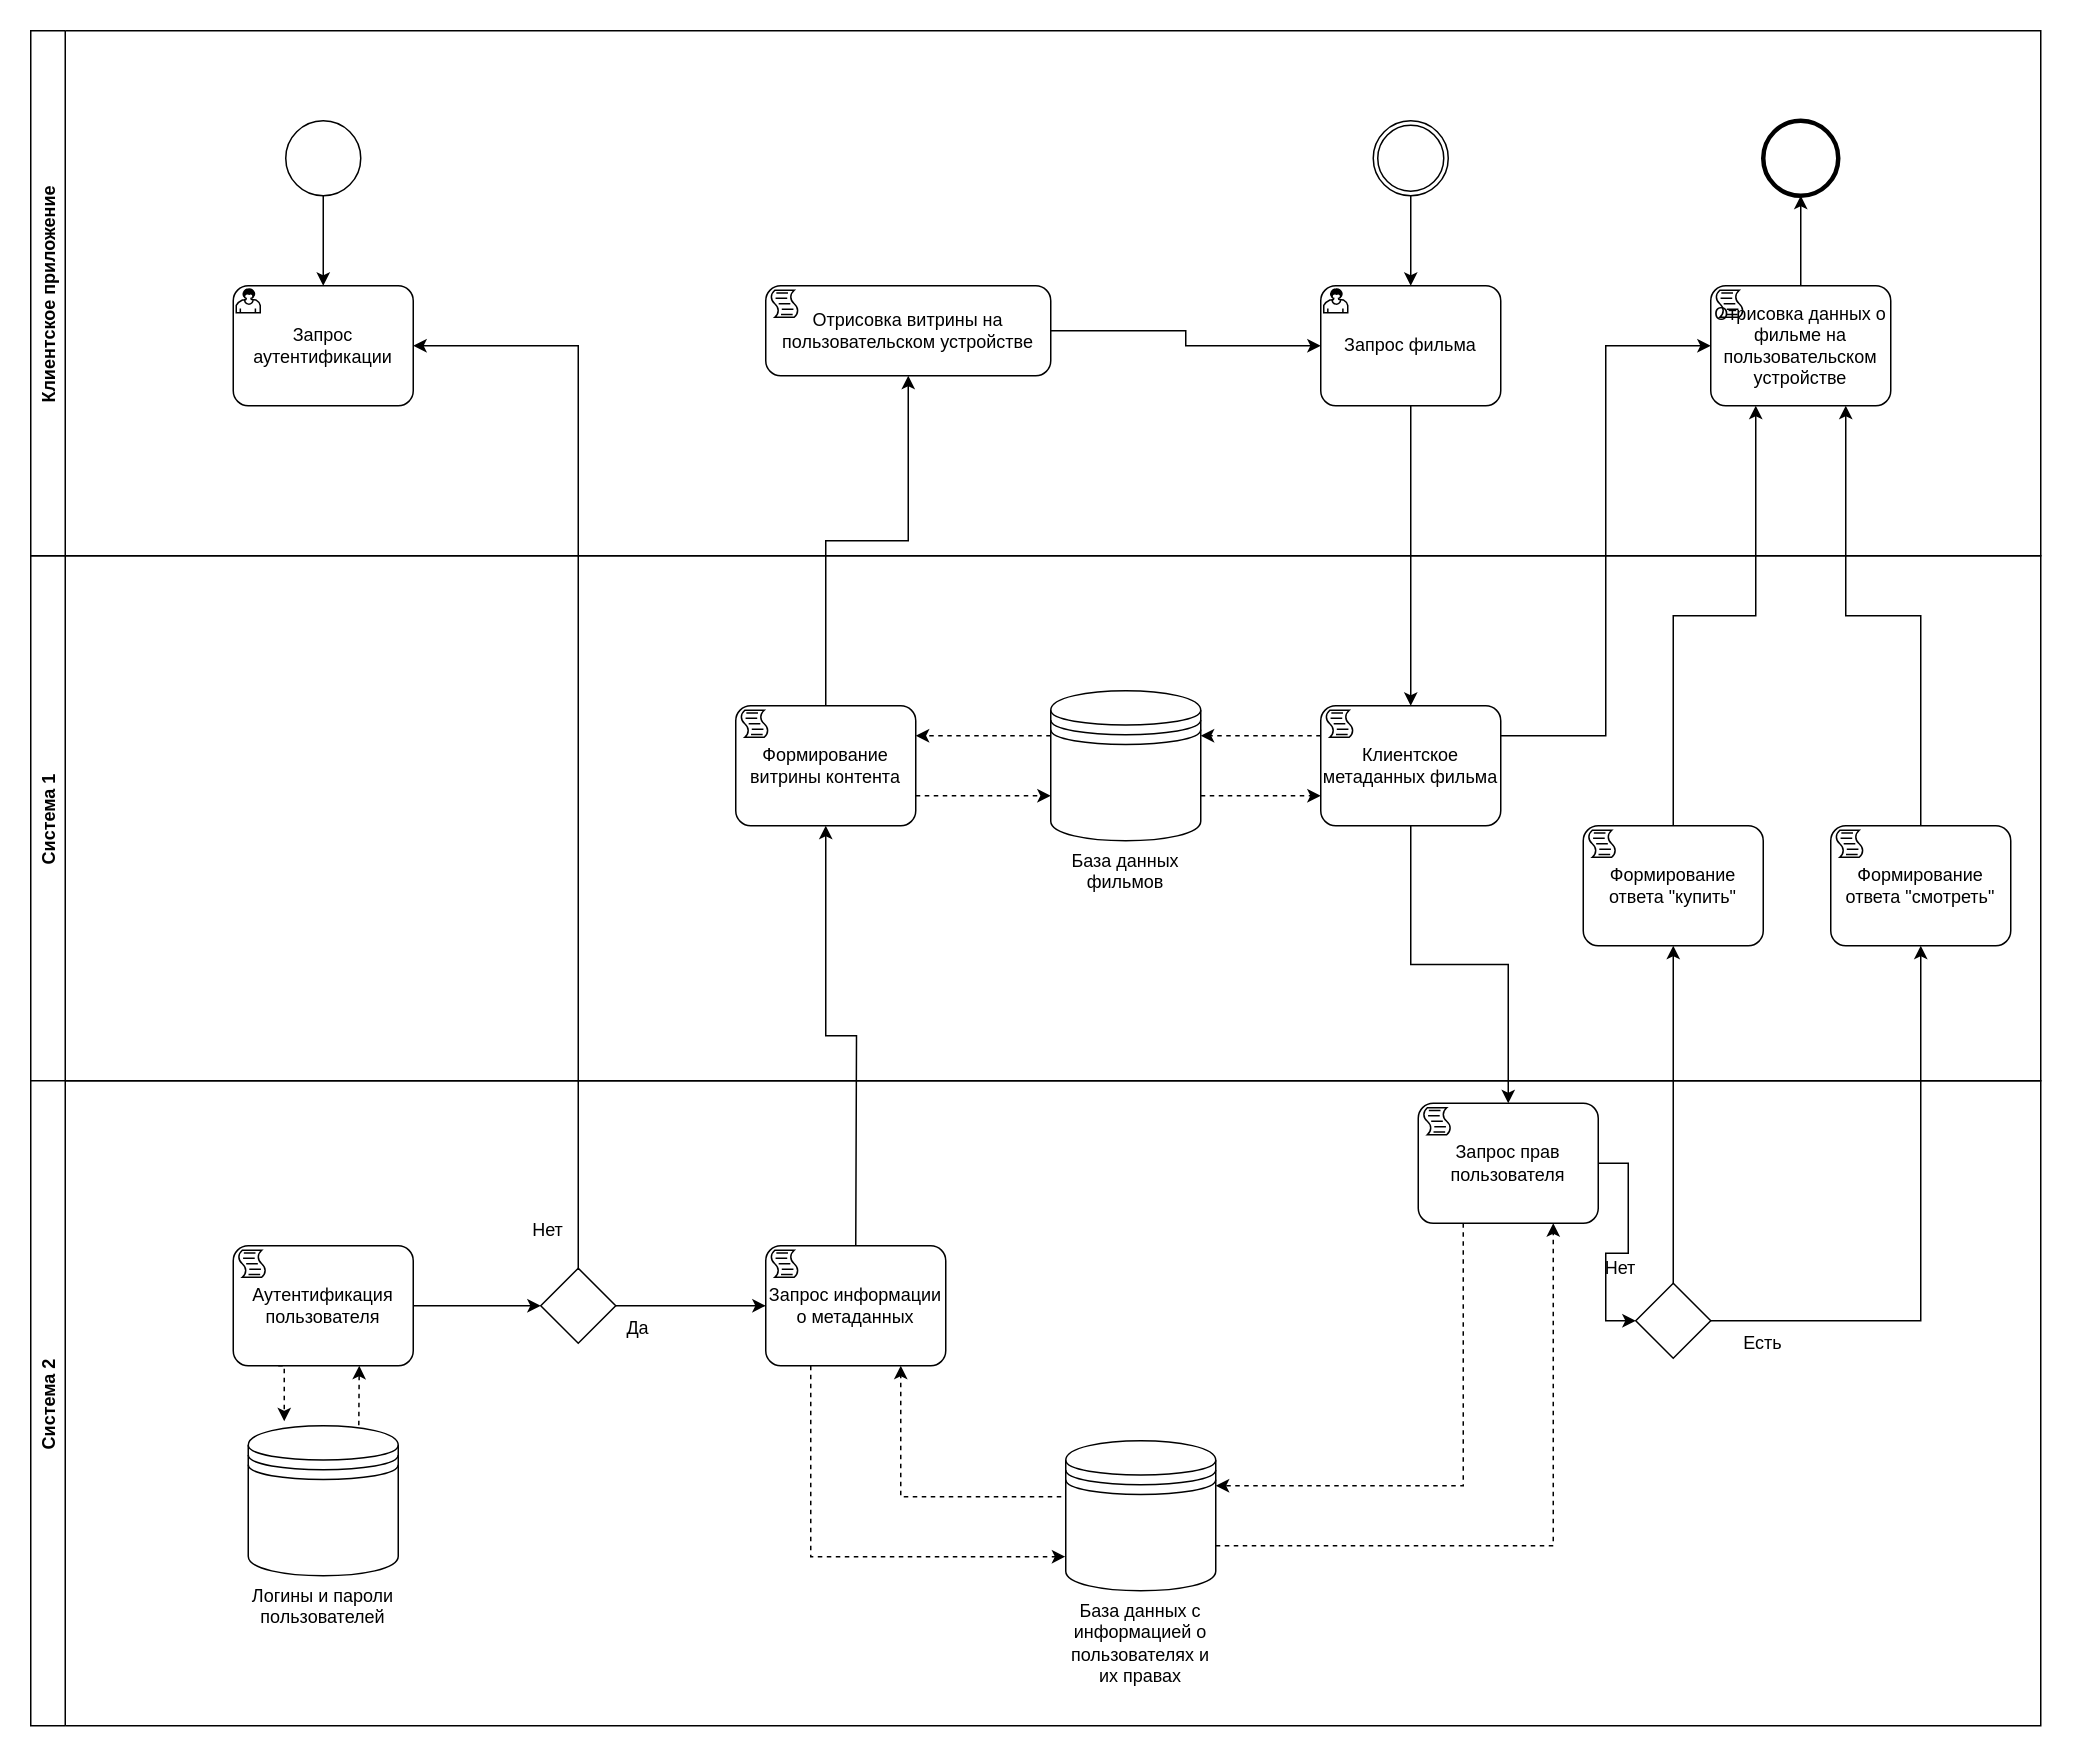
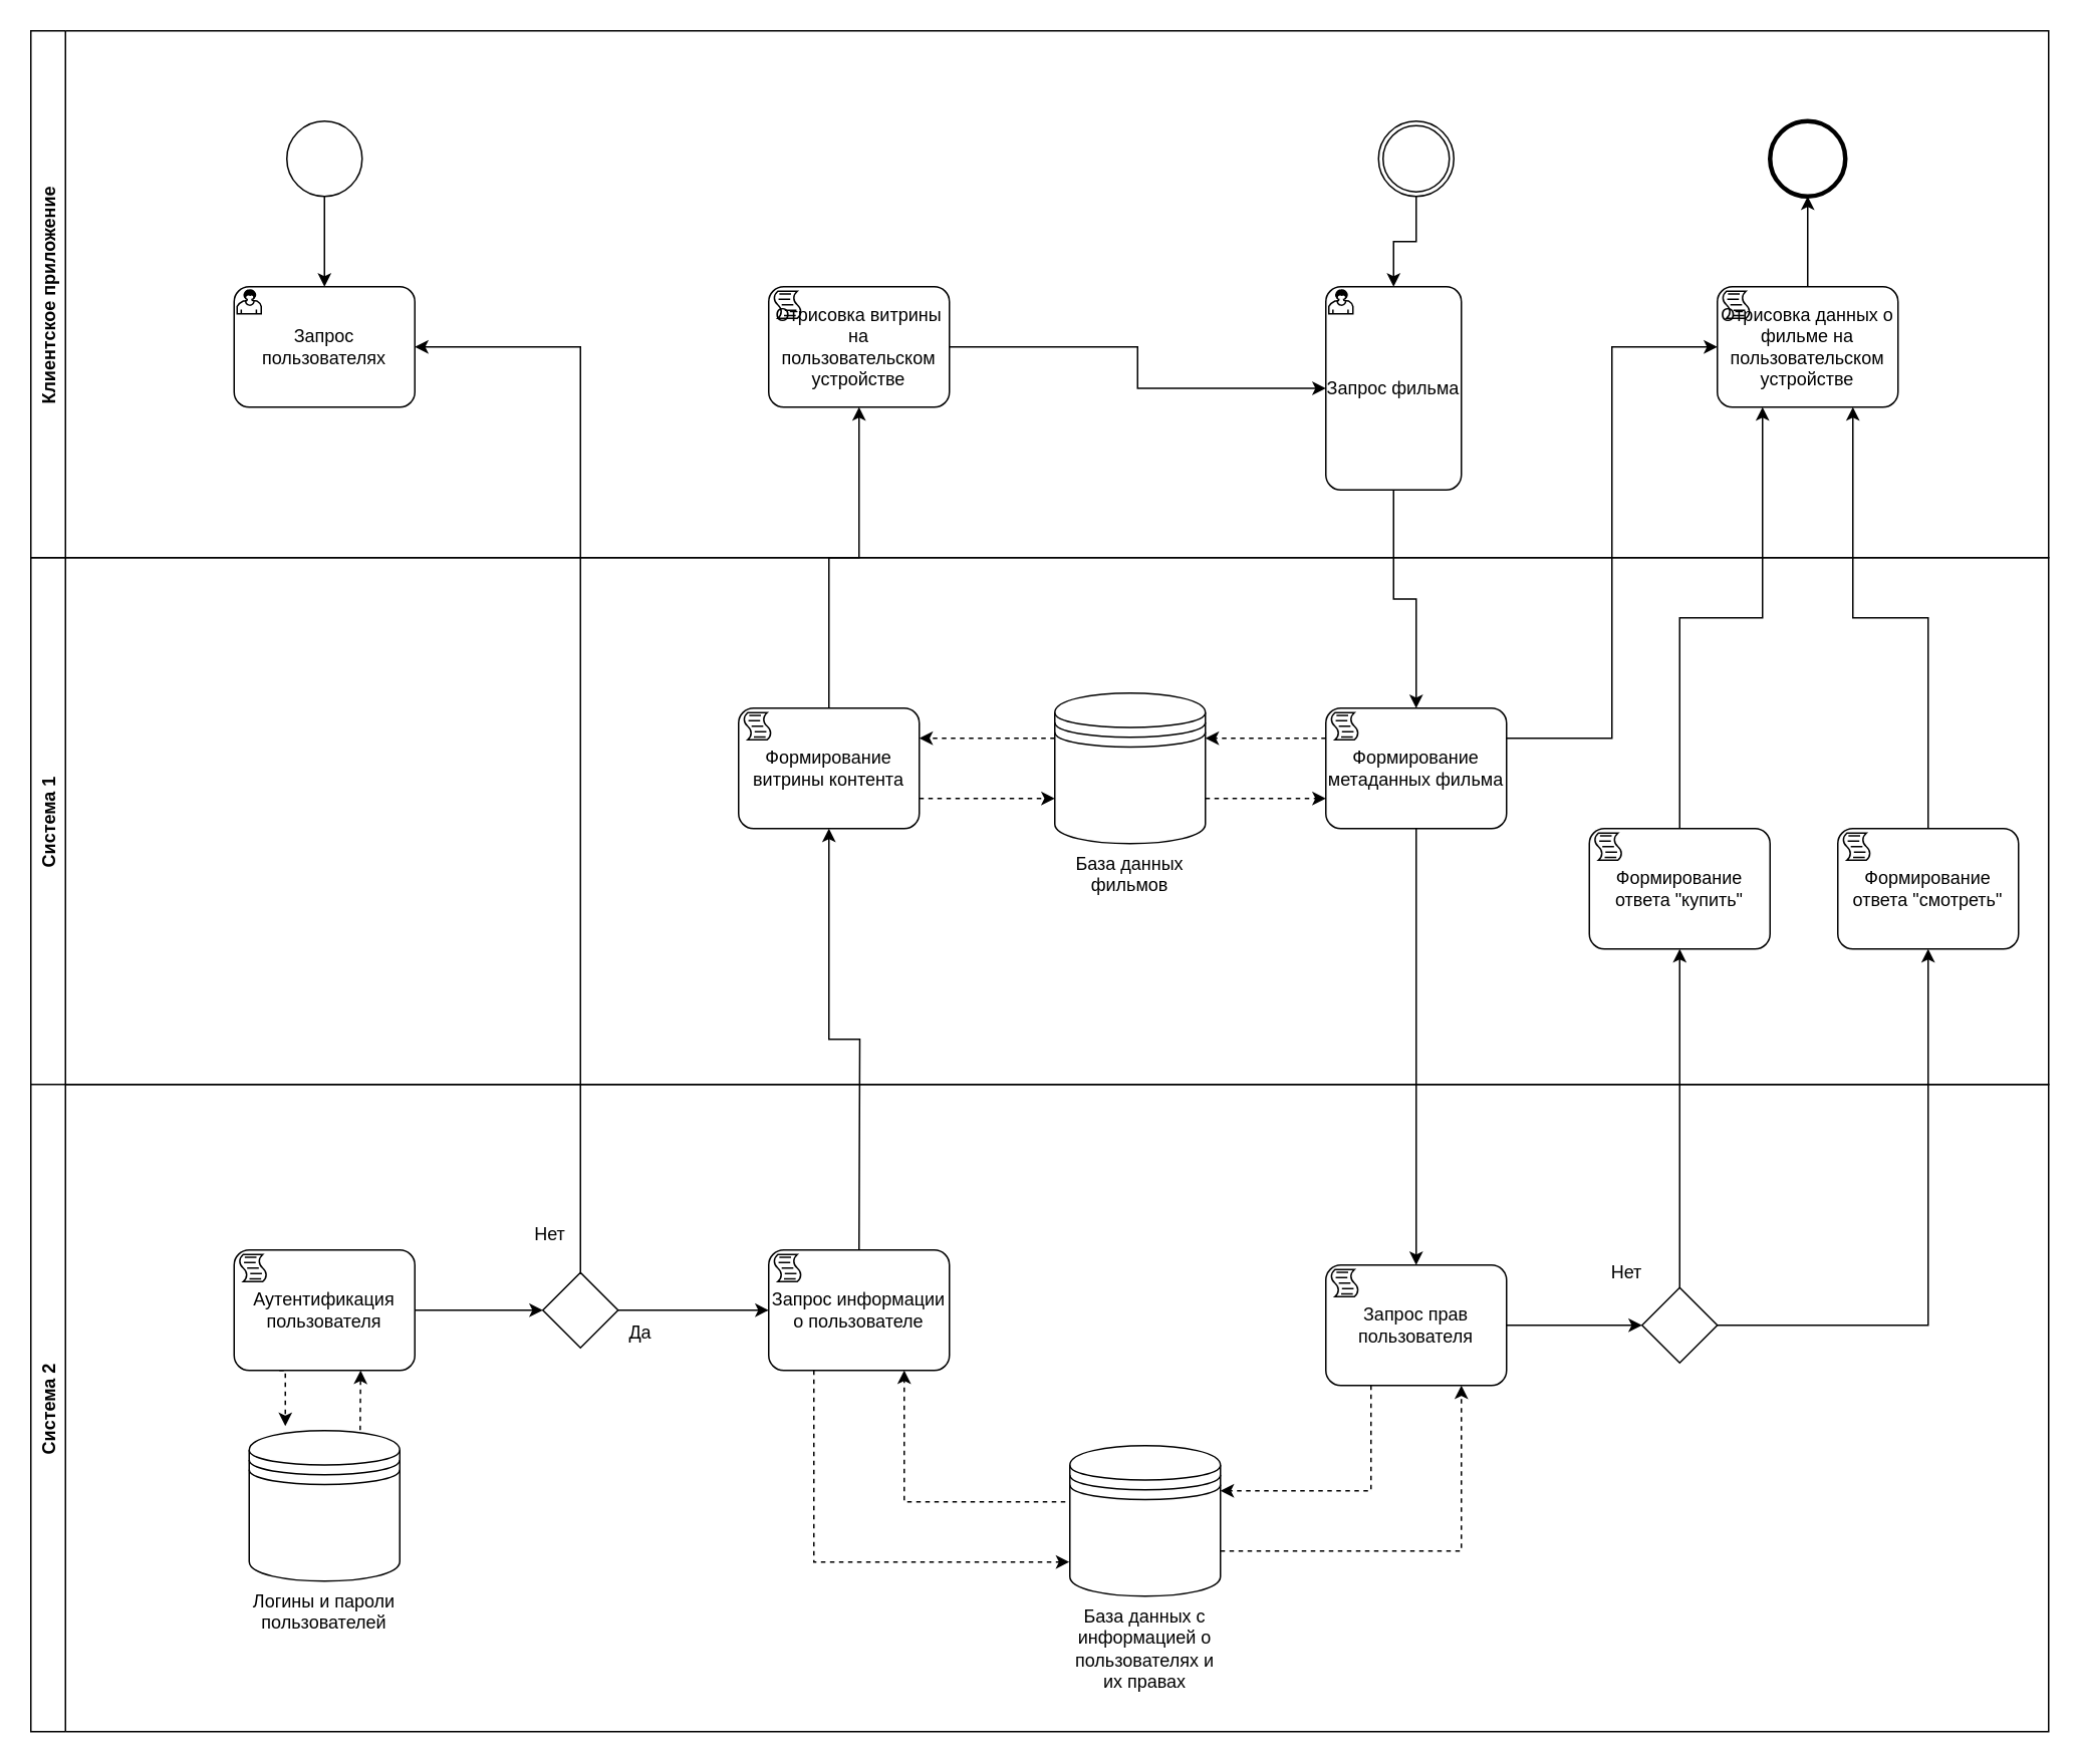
- <mxCell id="40" value="Отрисовка витрины на пользовательском устройстве" style="points=[[0.25,0,0],[0.5,0,0],[0.75,0,0],[1,0.25,0],[1,0.5,0],[1,0.75,0],[0.75,1,0],[0.5,1,0],[0.25,1,0],[0,0.75,0],[0,0.5,0],[0,0.25,0]];shape=mxgraph.bpmn.task;whiteSpace=wrap;rectStyle=rounded;size=10;taskMarker=script;" vertex="1" parent="32"><mxGeometry x="490" y="170" width="190" height="60" as="geometry" /></mxCell>
+ <mxCell id="40" value="Отрисовка витрины на пользовательском устройстве" style="points=[[0.25,0,0],[0.5,0,0],[0.75,0,0],[1,0.25,0],[1,0.5,0],[1,0.75,0],[0.75,1,0],[0.5,1,0],[0.25,1,0],[0,0.75,0],[0,0.5,0],[0,0.25,0]];shape=mxgraph.bpmn.task;whiteSpace=wrap;rectStyle=rounded;size=10;taskMarker=script;" vertex="1" parent="32"><mxGeometry x="490" y="170" width="120" height="80" as="geometry" /></mxCell>
- <mxCell id="35" value="Запрос аутентификации" style="points=[[0.25,0,0],[0.5,0,0],[0.75,0,0],[1,0.25,0],[1,0.5,0],[1,0.75,0],[0.75,1,0],[0.5,1,0],[0.25,1,0],[0,0.75,0],[0,0.5,0],[0,0.25,0]];shape=mxgraph.bpmn.task;whiteSpace=wrap;rectStyle=rounded;size=10;taskMarker=user;" vertex="1" parent="32"><mxGeometry x="135" y="170" width="120" height="80" as="geometry" /></mxCell>
+ <mxCell id="35" value="Запрос пользователях" style="points=[[0.25,0,0],[0.5,0,0],[0.75,0,0],[1,0.25,0],[1,0.5,0],[1,0.75,0],[0.75,1,0],[0.5,1,0],[0.25,1,0],[0,0.75,0],[0,0.5,0],[0,0.25,0]];shape=mxgraph.bpmn.task;whiteSpace=wrap;rectStyle=rounded;size=10;taskMarker=user;" vertex="1" parent="32"><mxGeometry x="135" y="170" width="120" height="80" as="geometry" /></mxCell>
- <mxCell id="39" value="Запрос фильма" style="points=[[0.25,0,0],[0.5,0,0],[0.75,0,0],[1,0.25,0],[1,0.5,0],[1,0.75,0],[0.75,1,0],[0.5,1,0],[0.25,1,0],[0,0.75,0],[0,0.5,0],[0,0.25,0]];shape=mxgraph.bpmn.task;whiteSpace=wrap;rectStyle=rounded;size=10;taskMarker=user;" vertex="1" parent="32"><mxGeometry x="860" y="170" width="120" height="80" as="geometry" /></mxCell>
+ <mxCell id="39" value="Запрос фильма" style="points=[[0.25,0,0],[0.5,0,0],[0.75,0,0],[1,0.25,0],[1,0.5,0],[1,0.75,0],[0.75,1,0],[0.5,1,0],[0.25,1,0],[0,0.75,0],[0,0.5,0],[0,0.25,0]];shape=mxgraph.bpmn.task;whiteSpace=wrap;rectStyle=rounded;size=10;taskMarker=user;" vertex="1" parent="32"><mxGeometry x="860" y="170" width="90" height="135" as="geometry" /></mxCell>
- <mxCell id="9" value="Клиентское метаданных фильма" style="points=[[0.25,0,0],[0.5,0,0],[0.75,0,0],[1,0.25,0],[1,0.5,0],[1,0.75,0],[0.75,1,0],[0.5,1,0],[0.25,1,0],[0,0.75,0],[0,0.5,0],[0,0.25,0]];shape=mxgraph.bpmn.task;whiteSpace=wrap;rectStyle=rounded;size=10;taskMarker=script;" vertex="1" parent="2"><mxGeometry x="860" y="100" width="120" height="80" as="geometry" /></mxCell>
+ <mxCell id="9" value="Формирование метаданных фильма" style="points=[[0.25,0,0],[0.5,0,0],[0.75,0,0],[1,0.25,0],[1,0.5,0],[1,0.75,0],[0.75,1,0],[0.5,1,0],[0.25,1,0],[0,0.75,0],[0,0.5,0],[0,0.25,0]];shape=mxgraph.bpmn.task;whiteSpace=wrap;rectStyle=rounded;size=10;taskMarker=script;" vertex="1" parent="2"><mxGeometry x="860" y="100" width="120" height="80" as="geometry" /></mxCell>
- <mxCell id="28" value="Запрос прав пользователя" style="points=[[0.25,0,0],[0.5,0,0],[0.75,0,0],[1,0.25,0],[1,0.5,0],[1,0.75,0],[0.75,1,0],[0.5,1,0],[0.25,1,0],[0,0.75,0],[0,0.5,0],[0,0.25,0]];shape=mxgraph.bpmn.task;whiteSpace=wrap;rectStyle=rounded;size=10;taskMarker=script;" vertex="1" parent="12"><mxGeometry x="925" y="15" width="120" height="80" as="geometry" /></mxCell>
+ <mxCell id="28" value="Запрос прав пользователя" style="points=[[0.25,0,0],[0.5,0,0],[0.75,0,0],[1,0.25,0],[1,0.5,0],[1,0.75,0],[0.75,1,0],[0.5,1,0],[0.25,1,0],[0,0.75,0],[0,0.5,0],[0,0.25,0]];shape=mxgraph.bpmn.task;whiteSpace=wrap;rectStyle=rounded;size=10;taskMarker=script;" vertex="1" parent="12"><mxGeometry x="860" y="120" width="120" height="80" as="geometry" /></mxCell>
- <mxCell id="22" value="Запрос информации о метаданных" style="points=[[0.25,0,0],[0.5,0,0],[0.75,0,0],[1,0.25,0],[1,0.5,0],[1,0.75,0],[0.75,1,0],[0.5,1,0],[0.25,1,0],[0,0.75,0],[0,0.5,0],[0,0.25,0]];shape=mxgraph.bpmn.task;whiteSpace=wrap;rectStyle=rounded;size=10;taskMarker=script;" vertex="1" parent="12"><mxGeometry x="490" y="110" width="120" height="80" as="geometry" /></mxCell>
+ <mxCell id="22" value="Запрос информации о пользователе" style="points=[[0.25,0,0],[0.5,0,0],[0.75,0,0],[1,0.25,0],[1,0.5,0],[1,0.75,0],[0.75,1,0],[0.5,1,0],[0.25,1,0],[0,0.75,0],[0,0.5,0],[0,0.25,0]];shape=mxgraph.bpmn.task;whiteSpace=wrap;rectStyle=rounded;size=10;taskMarker=script;" vertex="1" parent="12"><mxGeometry x="490" y="110" width="120" height="80" as="geometry" /></mxCell>
- <mxCell id="30" value="Есть" style="text;html=1;strokeColor=none;fillColor=none;align=center;verticalAlign=middle;whiteSpace=wrap;rounded=0;" vertex="1" parent="12"><mxGeometry x="1130" y="165" width="50" height="20" as="geometry" /></mxCell>
